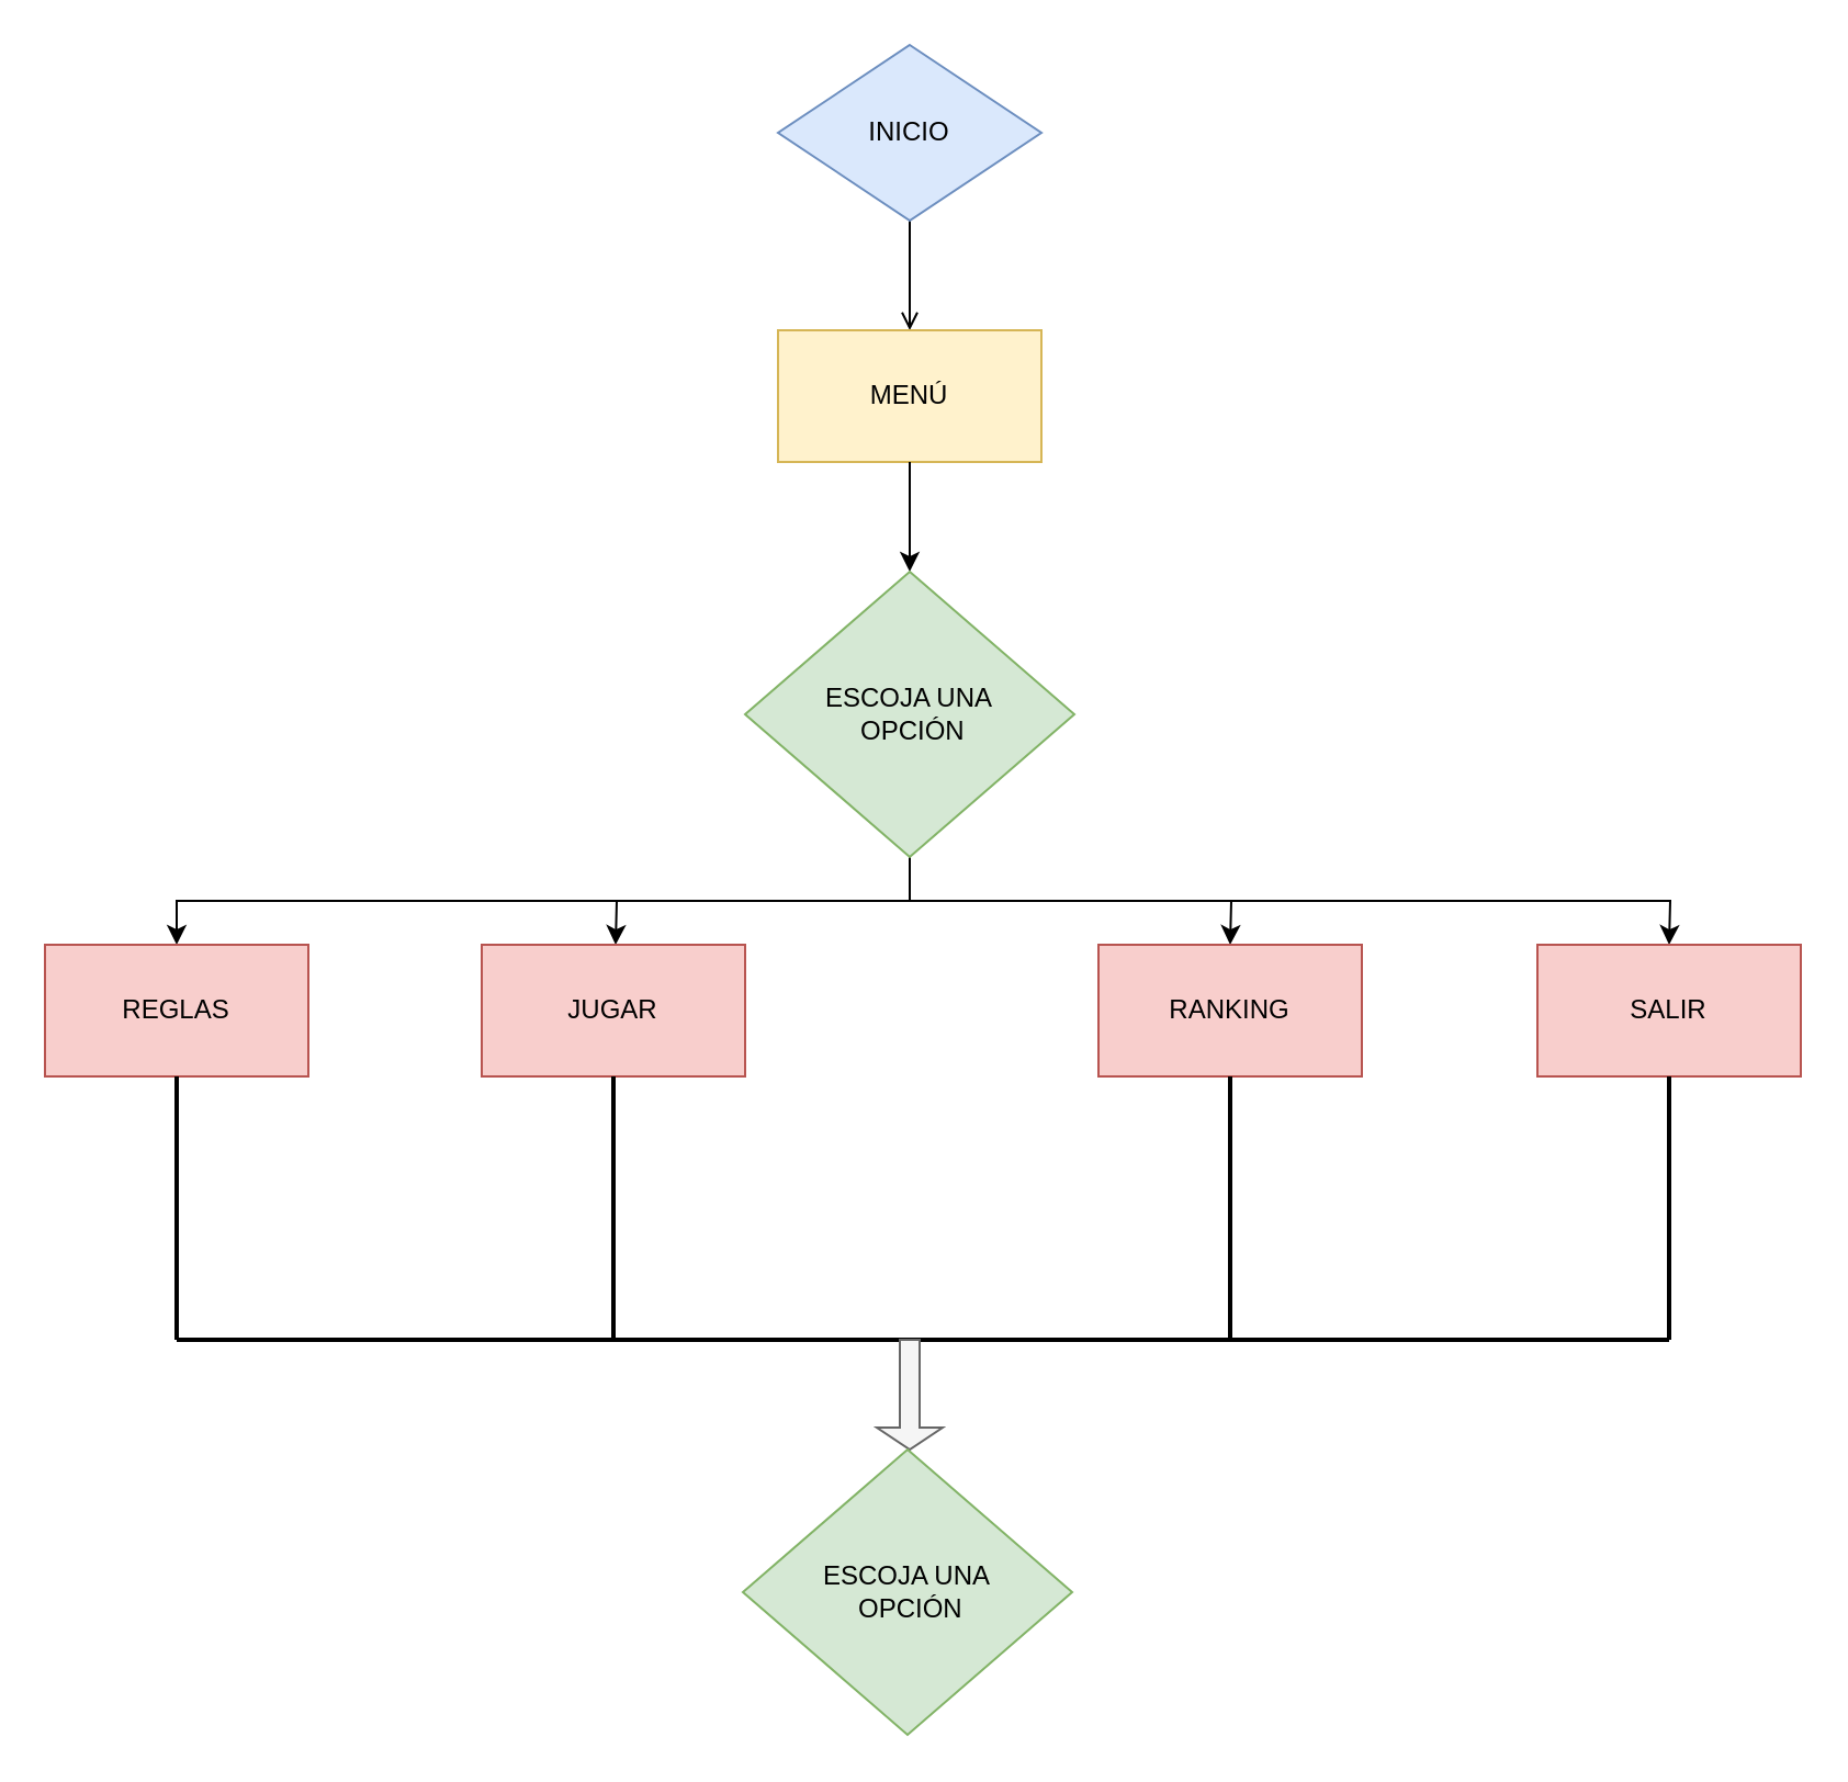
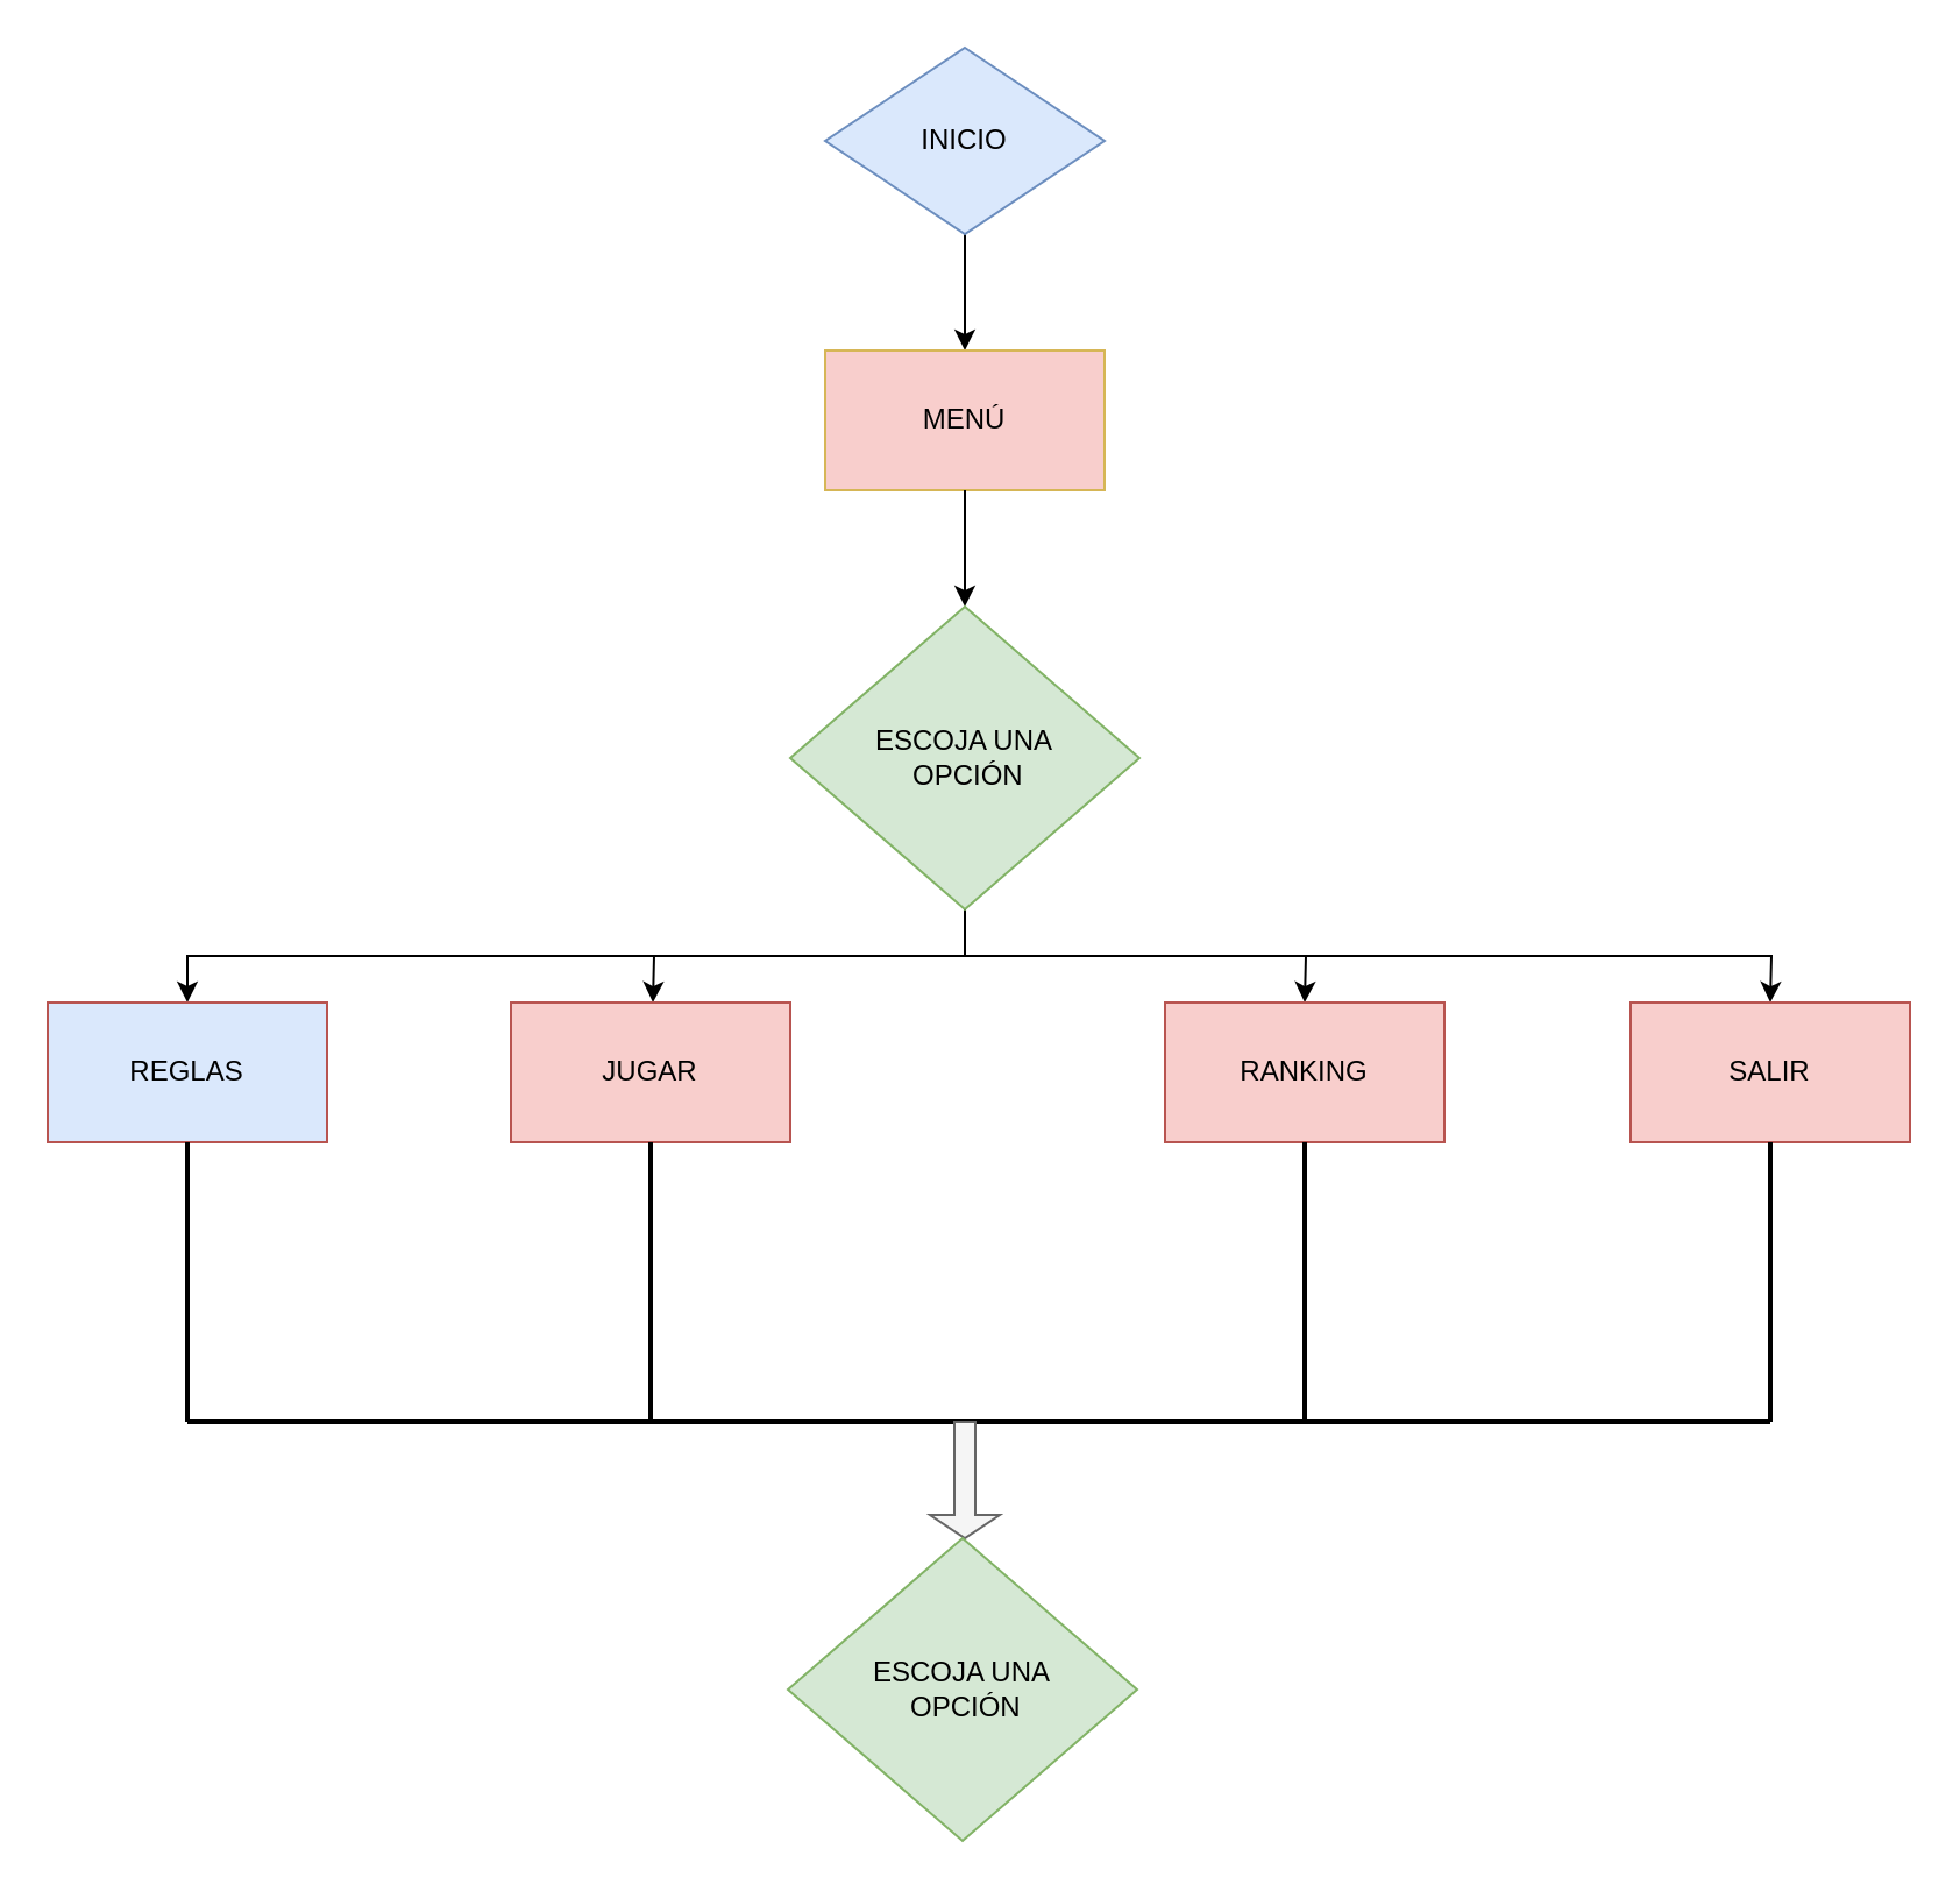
- <mxCell id="2" style="edgeStyle=orthogonalEdgeStyle;rounded=0;orthogonalLoop=1;jettySize=auto;html=1;exitX=0.5;exitY=1;exitDx=0;exitDy=0;endArrow=open;" edge="1" parent="1" source="3" target="4"><mxGeometry relative="1" as="geometry"><mxPoint x="414" y="180" as="targetPoint" /></mxGeometry></mxCell>
+ <mxCell id="2" style="edgeStyle=orthogonalEdgeStyle;rounded=0;orthogonalLoop=1;jettySize=auto;html=1;exitX=0.5;exitY=1;exitDx=0;exitDy=0;" edge="1" parent="1" source="3" target="4"><mxGeometry relative="1" as="geometry"><mxPoint x="414" y="180" as="targetPoint" /></mxGeometry></mxCell>
- <mxCell id="4" value="MENÚ" style="rounded=0;whiteSpace=wrap;html=1;fillColor=#fff2cc;strokeColor=#d6b656;" vertex="1" parent="1"><mxGeometry x="354" y="150" width="120" height="60" as="geometry" /></mxCell>
+ <mxCell id="4" value="MENÚ" style="rounded=0;whiteSpace=wrap;html=1;fillColor=#f8cecc;strokeColor=#d6b656;" vertex="1" parent="1"><mxGeometry x="354" y="150" width="120" height="60" as="geometry" /></mxCell>
- <mxCell id="11" value="REGLAS" style="rounded=0;whiteSpace=wrap;html=1;fillColor=#f8cecc;strokeColor=#b85450;" vertex="1" parent="1"><mxGeometry y="430" width="120" height="60" as="geometry" x="20" /></mxCell>
+ <mxCell id="11" value="REGLAS" style="rounded=0;whiteSpace=wrap;html=1;fillColor=#dae8fc;strokeColor=#b85450;" vertex="1" parent="1"><mxGeometry y="430" width="120" height="60" as="geometry" x="20" /></mxCell>
